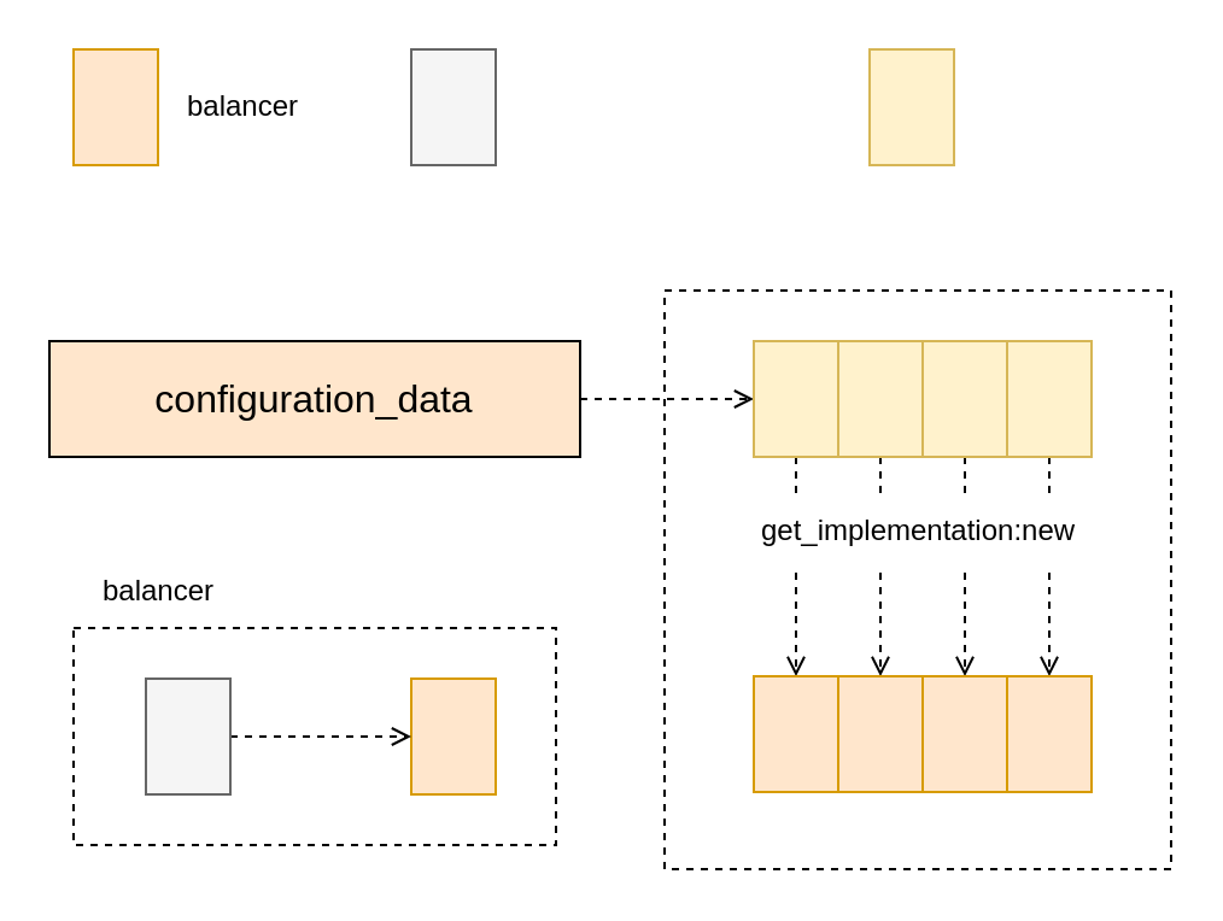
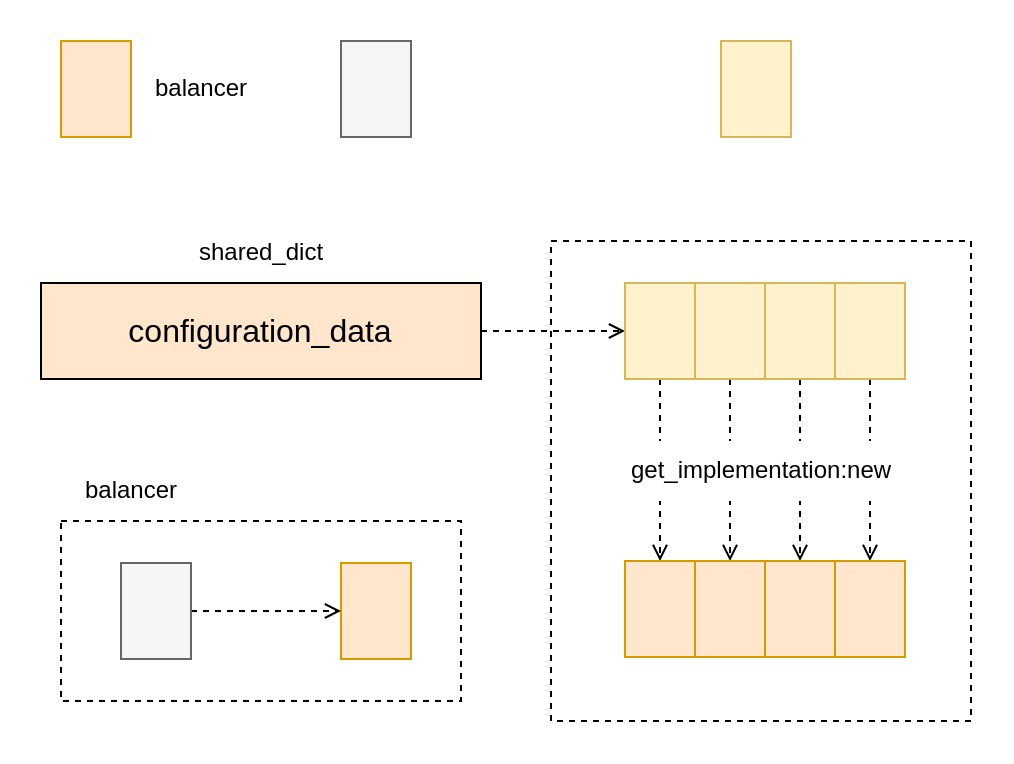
+ <mxCell id="27" value="shared_dict" style="text;html=1;align=center;verticalAlign=middle;resizable=0;points=[];autosize=1;" vertex="1" parent="1"><mxGeometry x="85" y="111" width="90" height="30" as="geometry" /></mxCell>
- <mxCell id="26" value="get_implementation:new" style="text;html=1;align=center;verticalAlign=middle;resizable=0;points=[];autosize=1;fillColor=default;" vertex="1" parent="1"><mxGeometry x="305" y="205" width="150" height="30" as="geometry" /></mxCell>
+ <mxCell id="26" value="get_implementation:new" style="text;html=1;align=center;verticalAlign=middle;resizable=0;points=[];autosize=1;fillColor=default;" vertex="1" parent="1"><mxGeometry x="305" y="220" width="150" height="30" as="geometry" /></mxCell>
